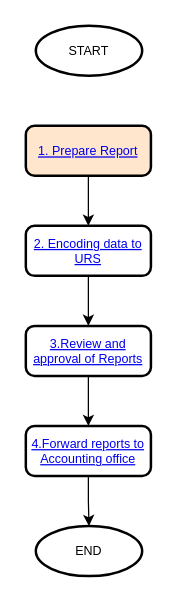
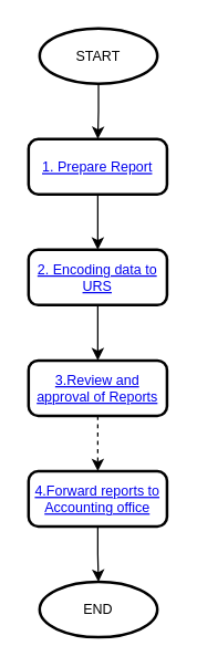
+ <mxCell id="2" value="" style="edgeStyle=orthogonalEdgeStyle;rounded=0;orthogonalLoop=1;jettySize=auto;html=1;fontSize=10;" parent="1" source="3" target="5" edge="1"><mxGeometry relative="1" as="geometry" /></mxCell>
- <mxCell id="5" value="&lt;a href=&quot;data:page/id,hNX0t5sDPNBhHfxtsSVg&quot;&gt;1. Prepare Report&lt;/a&gt;" style="rounded=1;whiteSpace=wrap;html=1;absoluteArcSize=1;arcSize=14;strokeWidth=2;fontSize=10;fillColor=#ffe6cc;" parent="1" vertex="1"><mxGeometry x="20" y="100" width="100" height="40" as="geometry" /></mxCell>
+ <mxCell id="5" value="&lt;a href=&quot;data:page/id,hNX0t5sDPNBhHfxtsSVg&quot;&gt;1. Prepare Report&lt;/a&gt;" style="rounded=1;whiteSpace=wrap;html=1;absoluteArcSize=1;arcSize=14;strokeWidth=2;fontSize=10;" parent="1" vertex="1"><mxGeometry x="20" y="100" width="100" height="40" as="geometry" /></mxCell>
- <mxCell id="8" value="" style="edgeStyle=orthogonalEdgeStyle;rounded=0;orthogonalLoop=1;jettySize=auto;html=1;fontSize=10;" parent="1" source="9" target="11" edge="1"><mxGeometry relative="1" as="geometry" /></mxCell>
+ <mxCell id="8" value="" style="edgeStyle=orthogonalEdgeStyle;rounded=0;orthogonalLoop=1;jettySize=auto;html=1;fontSize=10;dashed=1;" parent="1" source="9" target="11" edge="1"><mxGeometry relative="1" as="geometry" /></mxCell>
